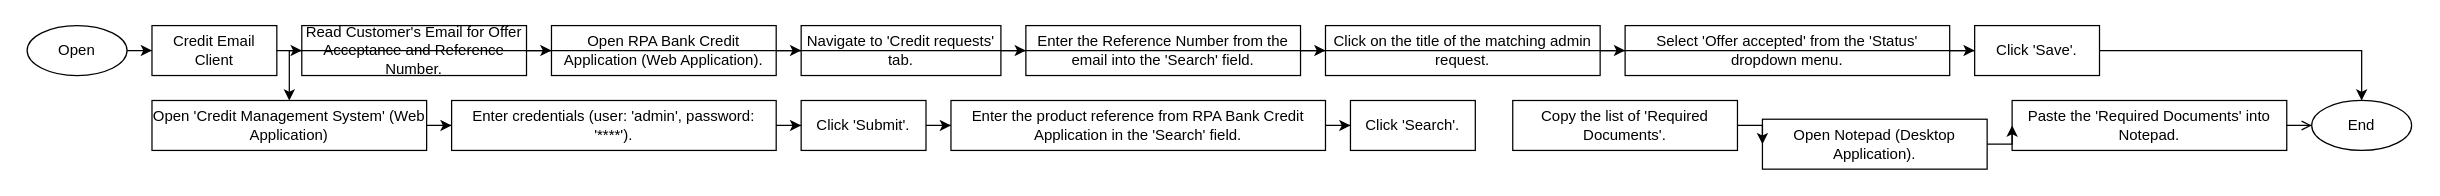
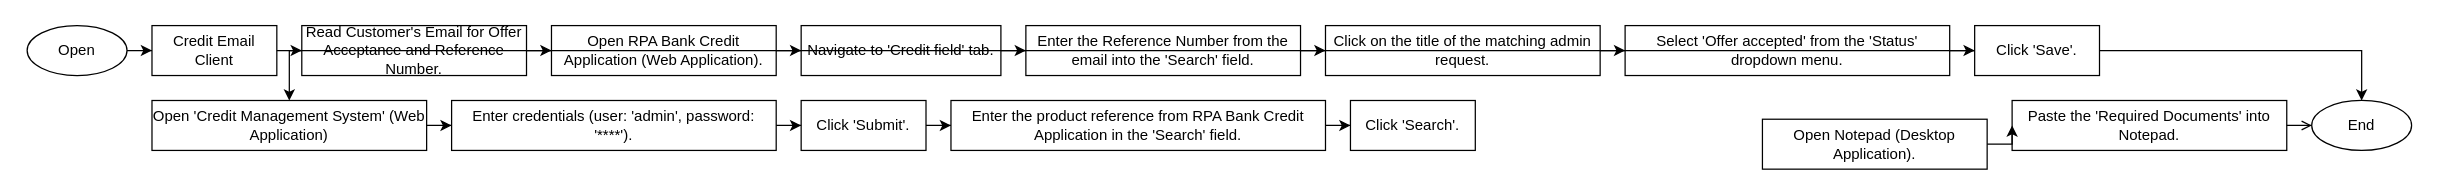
- <mxCell id="6" value="Navigate to 'Credit requests' tab." style="rounded=0;whiteSpace=wrap;html=1;" parent="1" vertex="1"><mxGeometry x="640" y="20" width="160" height="40" as="geometry" /></mxCell>
+ <mxCell id="6" value="Navigate to 'Credit field' tab." style="rounded=0;whiteSpace=wrap;html=1;" parent="1" vertex="1"><mxGeometry x="640" y="20" width="160" height="40" as="geometry" /></mxCell>
- <mxCell id="16" value="Copy the list of 'Required Documents'." style="rounded=0;whiteSpace=wrap;html=1;" parent="1" vertex="1"><mxGeometry x="1210" y="80" width="180" height="40" as="geometry" /></mxCell>
- <mxCell id="34" value="" style="edgeStyle=orthogonalEdgeStyle;rounded=0;orthogonalLoop=1;jettySize=auto;html=1;" parent="1" source="16" target="17" edge="1"><mxGeometry relative="1" as="geometry" /></mxCell>
